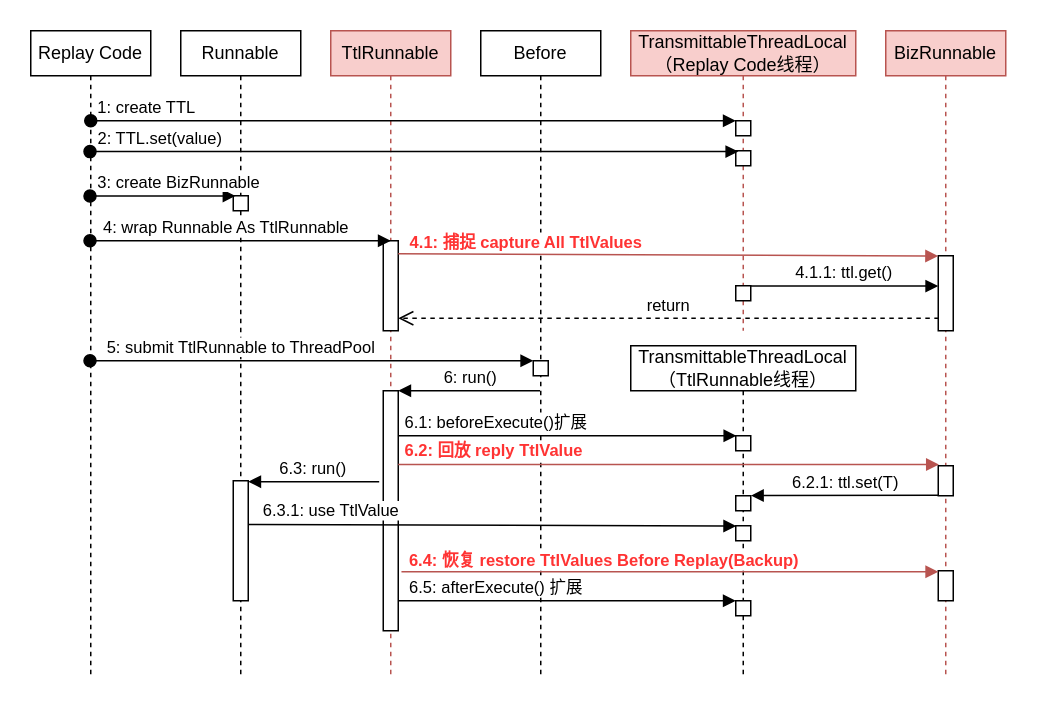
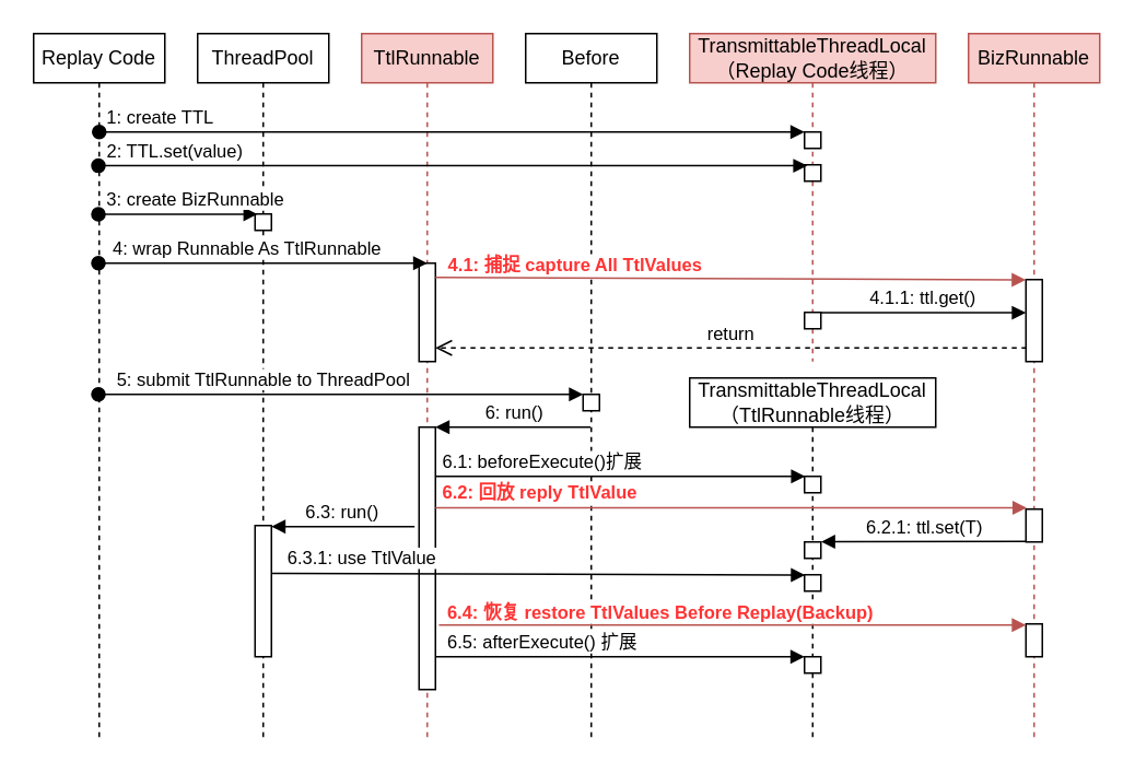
- <mxCell id="3" value="Runnable" style="shape=umlLifeline;perimeter=lifelinePerimeter;whiteSpace=wrap;html=1;container=1;collapsible=0;recursiveResize=0;outlineConnect=0;size=30;" vertex="1" parent="1"><mxGeometry x="120" y="20" width="80" height="430" as="geometry" /></mxCell>
+ <mxCell id="3" value="ThreadPool" style="shape=umlLifeline;perimeter=lifelinePerimeter;whiteSpace=wrap;html=1;container=1;collapsible=0;recursiveResize=0;outlineConnect=0;size=30;" vertex="1" parent="1"><mxGeometry x="120" y="20" width="80" height="430" as="geometry" /></mxCell>
